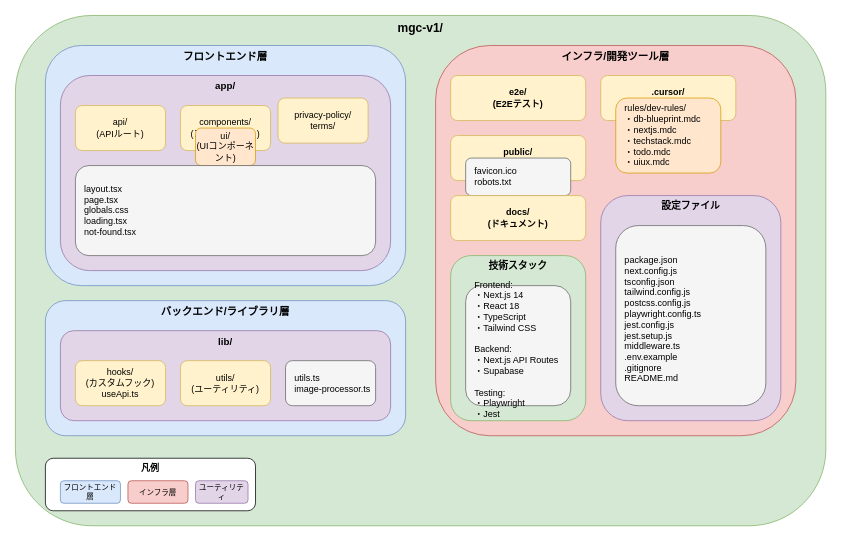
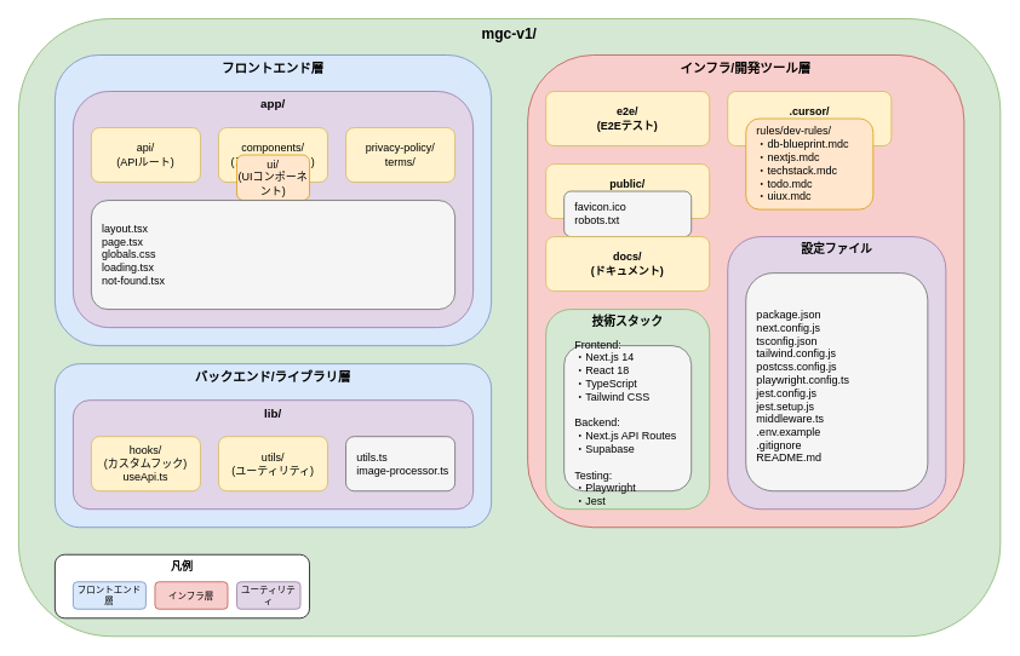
- <mxCell id="8" value="privacy-policy/&#10;terms/" style="rounded=1;whiteSpace=wrap;html=1;fillColor=#fff2cc;strokeColor=#d6b656;" vertex="1" parent="1"><mxGeometry x="370" y="130" width="120" height="60" as="geometry" /></mxCell>
+ <mxCell id="8" value="privacy-policy/&#10;terms/" style="rounded=1;whiteSpace=wrap;html=1;fillColor=#fff2cc;strokeColor=#d6b656;" vertex="1" parent="1"><mxGeometry x="380" y="140" width="120" height="60" as="geometry" /></mxCell>
